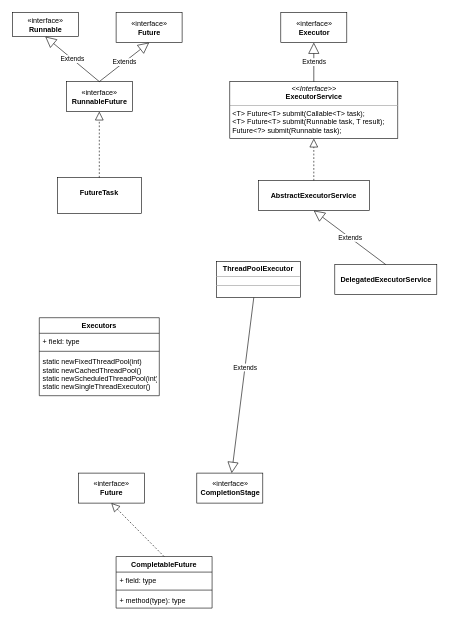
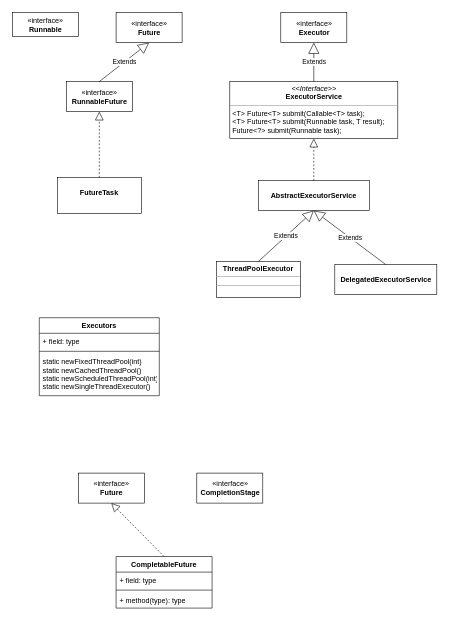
- <mxCell id="7" value="Extends" style="endArrow=block;endSize=16;endFill=0;html=1;exitX=0.5;exitY=0;exitDx=0;exitDy=0;entryX=0.5;entryY=1;entryDx=0;entryDy=0;" edge="1" parent="1" source="3" target="6"><mxGeometry width="160" relative="1" as="geometry"><mxPoint x="350" y="165.5" as="sourcePoint" /><mxPoint x="510" y="165.5" as="targetPoint" /></mxGeometry></mxCell>
- <mxCell id="14" value="Extends" style="endArrow=block;endSize=16;endFill=0;html=1;exitX=0.5;exitY=0;exitDx=0;exitDy=0;" edge="1" parent="1" source="15" target="23"><mxGeometry width="160" relative="1" as="geometry"><mxPoint x="477.5" y="470.5" as="sourcePoint" /><mxPoint x="507.5" y="355.5" as="targetPoint" /></mxGeometry></mxCell>
+ <mxCell id="14" value="Extends" style="endArrow=block;endSize=16;endFill=0;html=1;exitX=0.5;exitY=0;exitDx=0;exitDy=0;entryX=0.5;entryY=1;entryDx=0;entryDy=0;" edge="1" parent="1" source="15" target="13"><mxGeometry width="160" relative="1" as="geometry"><mxPoint x="477.5" y="470.5" as="sourcePoint" /><mxPoint x="507.5" y="355.5" as="targetPoint" /></mxGeometry></mxCell>
